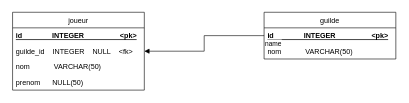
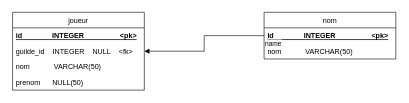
- <mxCell id="7" value="guilde" style="swimlane;fontStyle=0;childLayout=stackLayout;horizontal=1;startSize=26;fillColor=none;horizontalStack=0;resizeParent=1;resizeParentMax=0;resizeLast=0;collapsible=1;marginBottom=0;" vertex="1" parent="1"><mxGeometry x="440" y="20" width="220" height="78" as="geometry" /></mxCell>
+ <mxCell id="7" value="nom" style="swimlane;fontStyle=0;childLayout=stackLayout;horizontal=1;startSize=26;fillColor=none;horizontalStack=0;resizeParent=1;resizeParentMax=0;resizeLast=0;collapsible=1;marginBottom=0;" vertex="1" parent="1"><mxGeometry x="440" y="20" width="220" height="78" as="geometry" /></mxCell>
